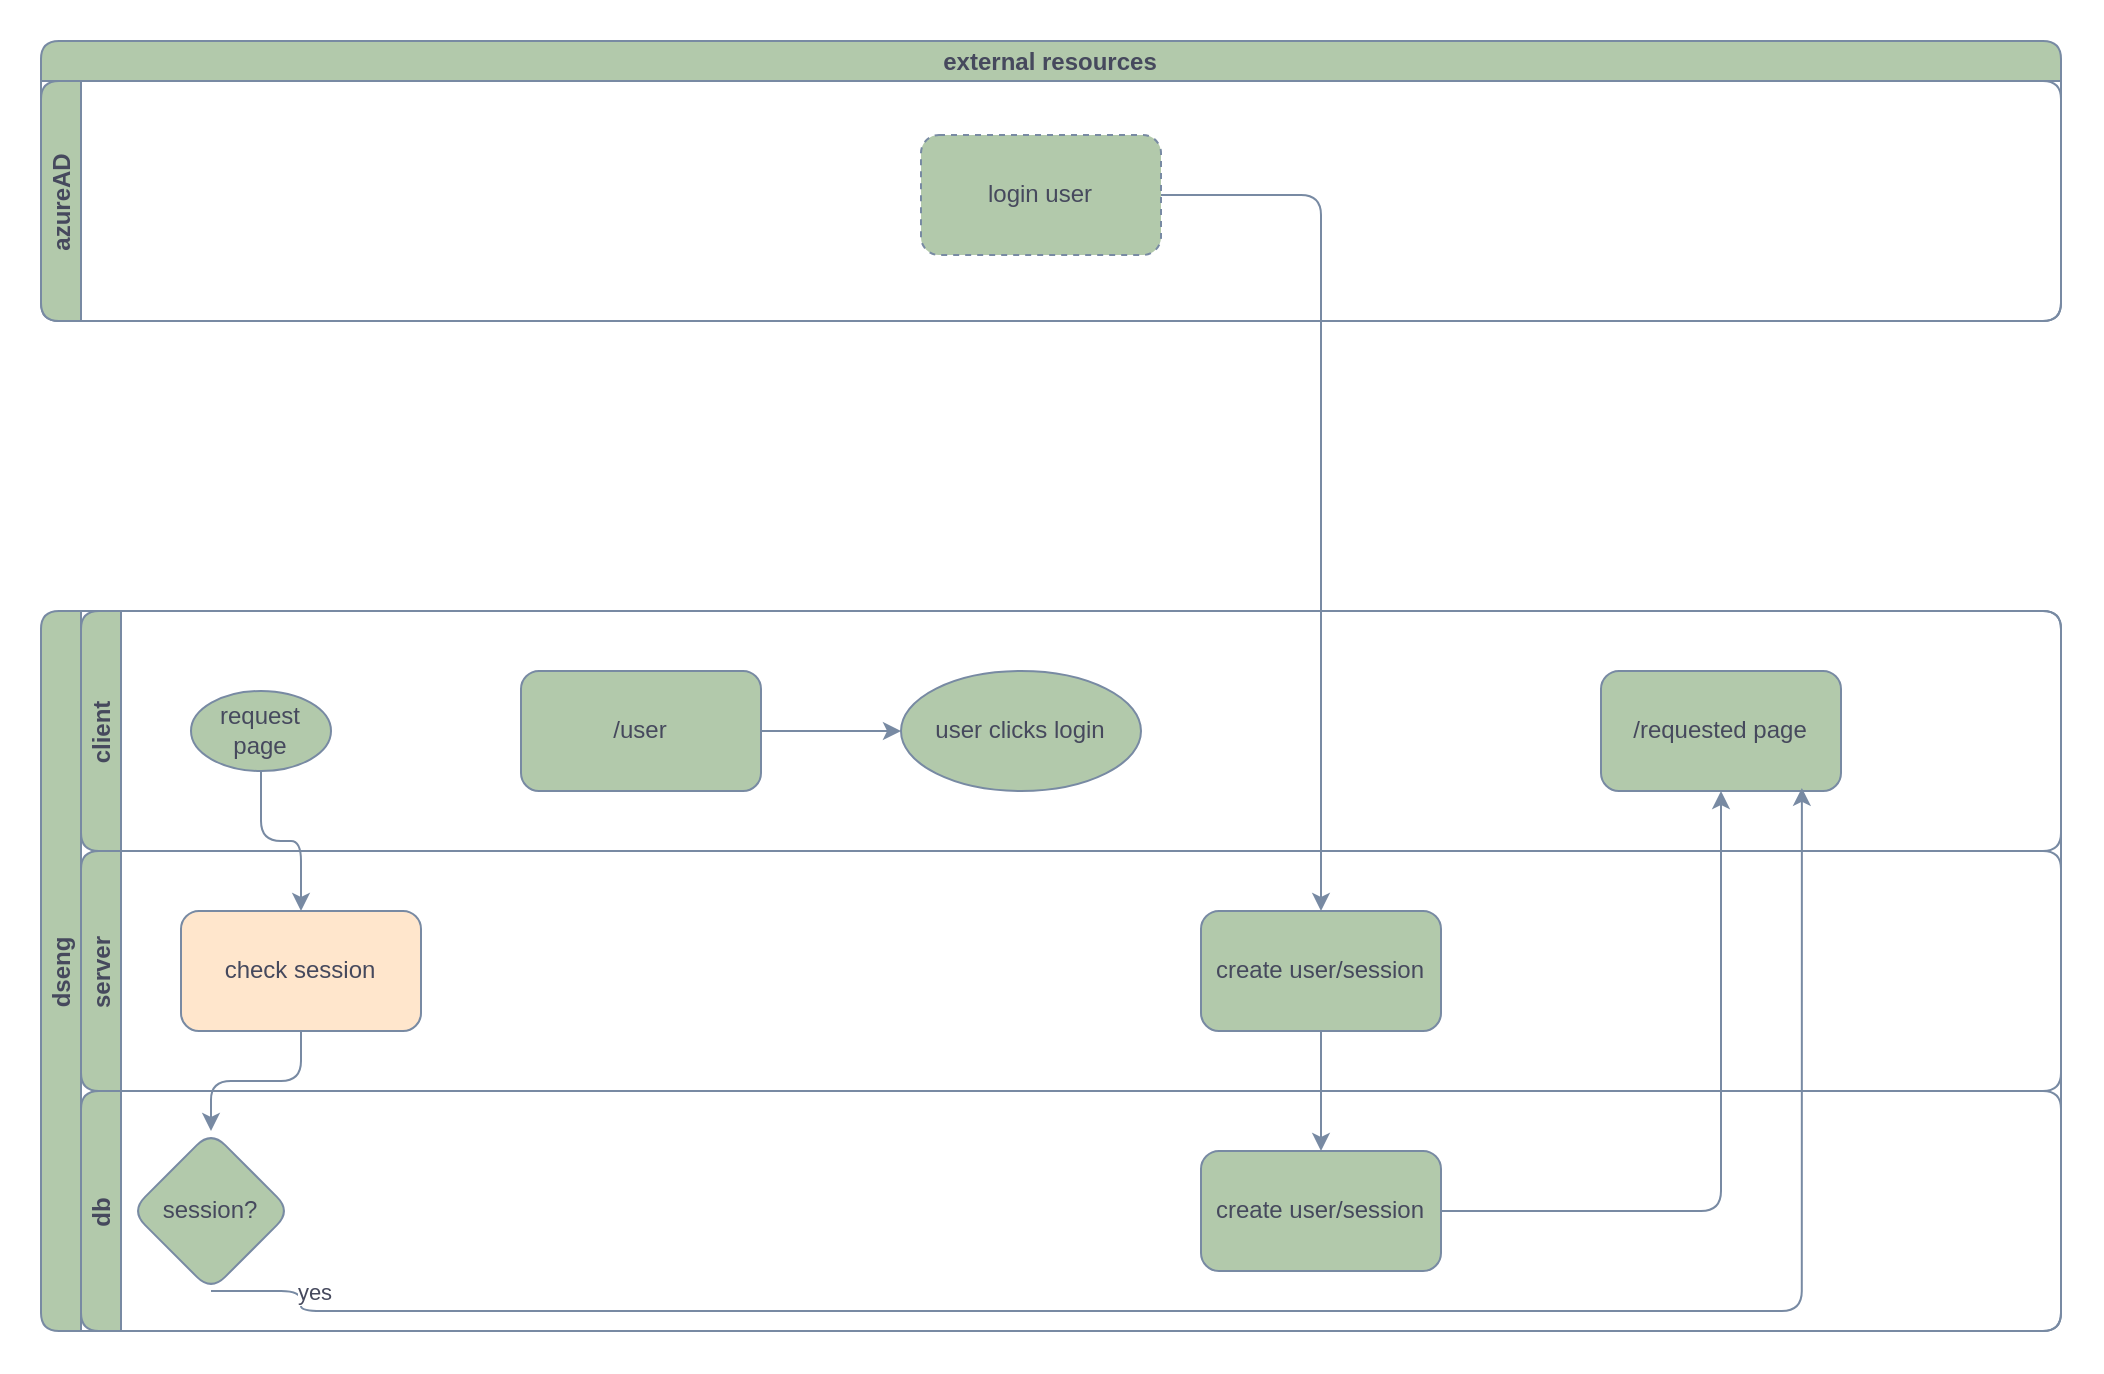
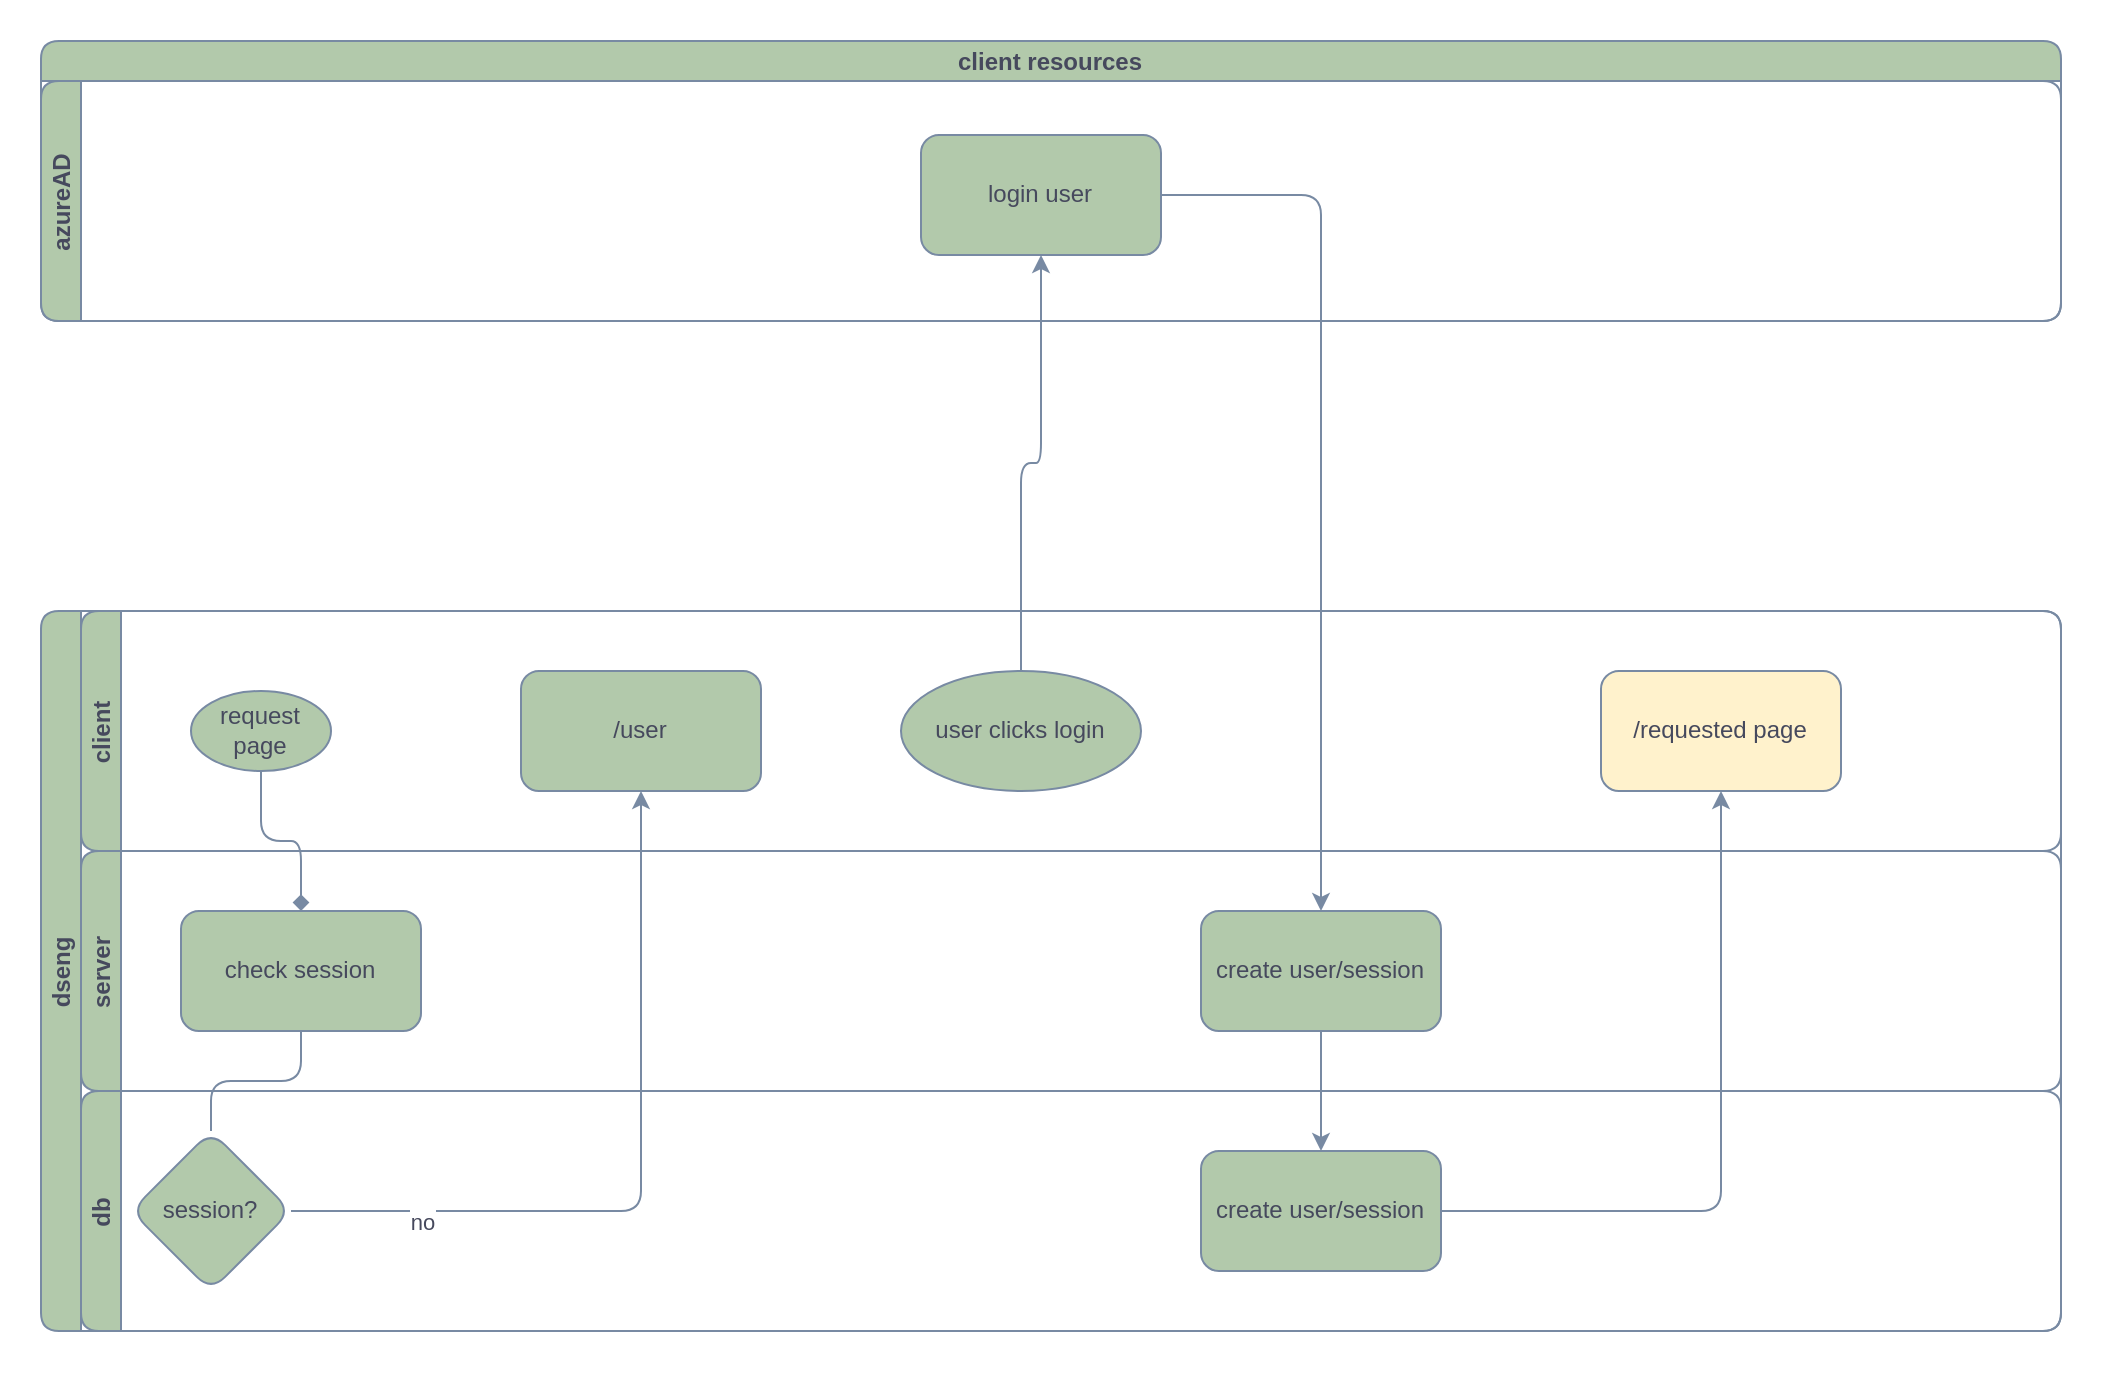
- <mxCell id="23" value="external resources" style="swimlane;childLayout=stackLayout;resizeParent=1;resizeParentMax=0;horizontal=1;startSize=20;horizontalStack=0;fillColor=#B2C9AB;strokeColor=#788AA3;fontColor=#46495D;rounded=1;" parent="1" vertex="1"><mxGeometry x="20" y="20" width="1010" height="140" as="geometry"><mxRectangle x="295" y="260" width="134" height="20" as="alternateBounds" /></mxGeometry></mxCell>
+ <mxCell id="23" value="client resources" style="swimlane;childLayout=stackLayout;resizeParent=1;resizeParentMax=0;horizontal=1;startSize=20;horizontalStack=0;fillColor=#B2C9AB;strokeColor=#788AA3;fontColor=#46495D;rounded=1;" parent="1" vertex="1"><mxGeometry x="20" y="20" width="1010" height="140" as="geometry"><mxRectangle x="295" y="260" width="134" height="20" as="alternateBounds" /></mxGeometry></mxCell>
- <mxCell id="25" value="login user" style="whiteSpace=wrap;html=1;fillColor=#B2C9AB;strokeColor=#788AA3;fontColor=#46495D;rounded=1;dashed=1;" parent="24" vertex="1"><mxGeometry x="440" y="27" width="120" height="60" as="geometry" /></mxCell>
+ <mxCell id="25" value="login user" style="whiteSpace=wrap;html=1;fillColor=#B2C9AB;strokeColor=#788AA3;fontColor=#46495D;rounded=1;" parent="24" vertex="1"><mxGeometry x="440" y="27" width="120" height="60" as="geometry" /></mxCell>
+ <mxCell id="26" value="" style="edgeStyle=orthogonalEdgeStyle;orthogonalLoop=1;jettySize=auto;html=1;strokeColor=#788AA3;fontColor=#46495D;" parent="1" source="7" target="25" edge="1"><mxGeometry relative="1" as="geometry" /></mxCell>
- <mxCell id="5" value="" style="edgeStyle=orthogonalEdgeStyle;orthogonalLoop=1;jettySize=auto;html=1;strokeColor=#788AA3;fontColor=#46495D;" parent="3" source="6" target="7" edge="1"><mxGeometry relative="1" as="geometry" /></mxCell>
- <mxCell id="8" value="/requested page" style="whiteSpace=wrap;html=1;fillColor=#B2C9AB;strokeColor=#788AA3;fontColor=#46495D;rounded=1;" parent="3" vertex="1"><mxGeometry x="760" y="30" width="120" height="60" as="geometry" /></mxCell>
+ <mxCell id="8" value="/requested page" style="whiteSpace=wrap;html=1;fillColor=#fff2cc;strokeColor=#788AA3;fontColor=#46495D;rounded=1;" parent="3" vertex="1"><mxGeometry x="760" y="30" width="120" height="60" as="geometry" /></mxCell>
- <mxCell id="17" value="" style="edgeStyle=orthogonalEdgeStyle;orthogonalLoop=1;jettySize=auto;html=1;strokeColor=#788AA3;fontColor=#46495D;" parent="2" source="4" target="10" edge="1"><mxGeometry relative="1" as="geometry" /></mxCell>
+ <mxCell id="17" value="" style="edgeStyle=orthogonalEdgeStyle;orthogonalLoop=1;jettySize=auto;html=1;strokeColor=#788AA3;fontColor=#46495D;endArrow=diamond;" parent="2" source="4" target="10" edge="1"><mxGeometry relative="1" as="geometry" /></mxCell>
- <mxCell id="10" value="check session" style="whiteSpace=wrap;html=1;fillColor=#ffe6cc;strokeColor=#788AA3;fontColor=#46495D;rounded=1;" parent="9" vertex="1"><mxGeometry x="50" y="30" width="120" height="60" as="geometry" /></mxCell>
+ <mxCell id="10" value="check session" style="whiteSpace=wrap;html=1;fillColor=#B2C9AB;strokeColor=#788AA3;fontColor=#46495D;rounded=1;" parent="9" vertex="1"><mxGeometry x="50" y="30" width="120" height="60" as="geometry" /></mxCell>
- <mxCell id="18" value="" style="edgeStyle=orthogonalEdgeStyle;orthogonalLoop=1;jettySize=auto;html=1;strokeColor=#788AA3;fontColor=#46495D;" parent="2" source="10" target="13" edge="1"><mxGeometry relative="1" as="geometry" /></mxCell>
+ <mxCell id="18" value="" style="edgeStyle=orthogonalEdgeStyle;orthogonalLoop=1;jettySize=auto;html=1;strokeColor=#788AA3;fontColor=#46495D;endArrow=none;" parent="2" source="10" target="13" edge="1"><mxGeometry relative="1" as="geometry" /></mxCell>
+ <mxCell id="15" value="" style="edgeStyle=orthogonalEdgeStyle;orthogonalLoop=1;jettySize=auto;html=1;strokeColor=#788AA3;fontColor=#46495D;" parent="2" source="13" target="6" edge="1"><mxGeometry relative="1" as="geometry" /></mxCell>
+ <mxCell id="16" value="no" style="edgeLabel;html=1;align=center;verticalAlign=middle;resizable=0;points=[];fontColor=#46495D;rounded=1;" parent="15" vertex="1" connectable="0"><mxGeometry x="0.33" relative="1" as="geometry"><mxPoint x="-110" y="86" as="offset" /></mxGeometry></mxCell>
- <mxCell id="21" style="edgeStyle=orthogonalEdgeStyle;orthogonalLoop=1;jettySize=auto;html=1;exitX=0.5;exitY=1;exitDx=0;exitDy=0;entryX=0.837;entryY=0.974;entryDx=0;entryDy=0;entryPerimeter=0;strokeColor=#788AA3;fontColor=#46495D;" parent="2" source="13" target="8" edge="1"><mxGeometry relative="1" as="geometry"><Array as="points"><mxPoint x="130" y="350" /><mxPoint x="880" y="350" /></Array></mxGeometry></mxCell>
- <mxCell id="22" value="yes" style="edgeLabel;html=1;align=center;verticalAlign=middle;resizable=0;points=[];fontColor=#46495D;rounded=1;" parent="21" vertex="1" connectable="0"><mxGeometry x="-0.486" y="2" relative="1" as="geometry"><mxPoint x="-213" y="-8" as="offset" /></mxGeometry></mxCell>
